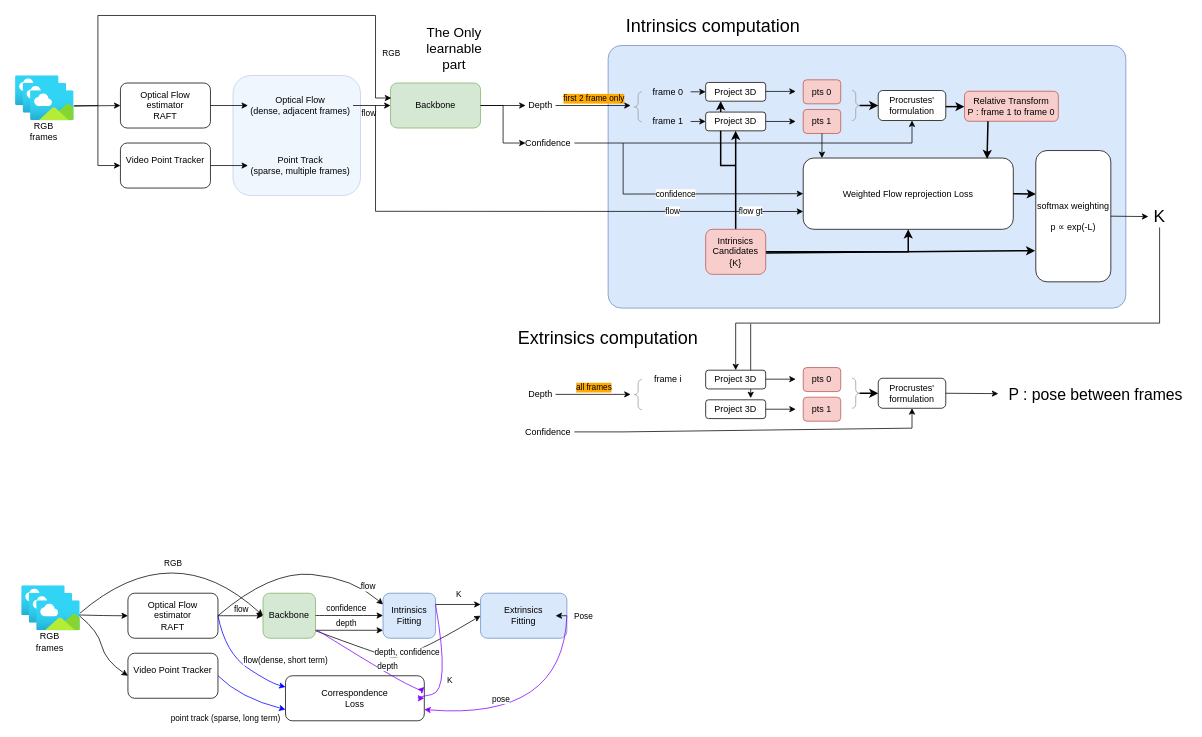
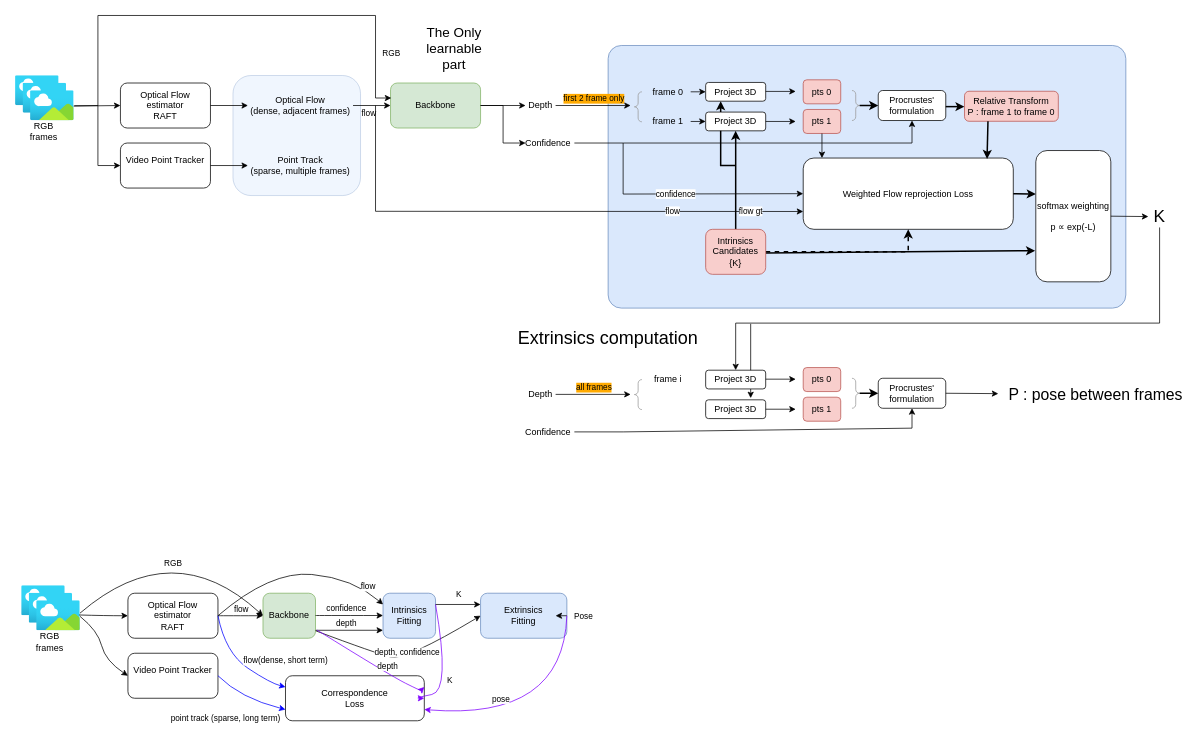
- <mxCell id="27" value="&lt;font style=&quot;font-size: 24px;&quot;&gt;Intrinsics computation&lt;/font&gt;" style="text;html=1;align=center;verticalAlign=middle;whiteSpace=wrap;rounded=0;" vertex="1" parent="1"><mxGeometry x="830" y="20" width="240" height="30" as="geometry" /></mxCell>
- <mxCell id="56" style="edgeStyle=orthogonalEdgeStyle;rounded=0;orthogonalLoop=1;jettySize=auto;html=1;exitX=1;exitY=0.5;exitDx=0;exitDy=0;entryX=0.5;entryY=1;entryDx=0;entryDy=0;strokeWidth=2;" edge="1" parent="1" source="57" target="47"><mxGeometry relative="1" as="geometry" /></mxCell>
+ <mxCell id="56" style="edgeStyle=orthogonalEdgeStyle;rounded=0;orthogonalLoop=1;jettySize=auto;html=1;exitX=1;exitY=0.5;exitDx=0;exitDy=0;entryX=0.5;entryY=1;entryDx=0;entryDy=0;strokeWidth=2;dashed=1;" edge="1" parent="1" source="57" target="47"><mxGeometry relative="1" as="geometry" /></mxCell>
